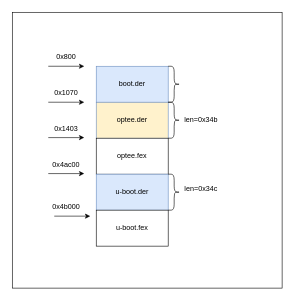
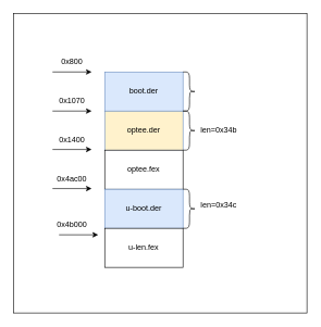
- <mxCell id="15" value="0x1403" style="text;html=1;strokeColor=none;fillColor=none;align=center;verticalAlign=middle;whiteSpace=wrap;rounded=0;" vertex="1" parent="1"><mxGeometry x="80" y="200" width="60" height="30" as="geometry" /></mxCell>
+ <mxCell id="15" value="0x1400" style="text;html=1;strokeColor=none;fillColor=none;align=center;verticalAlign=middle;whiteSpace=wrap;rounded=0;" vertex="1" parent="1"><mxGeometry x="80" y="200" width="60" height="30" as="geometry" /></mxCell>
- <mxCell id="7" value="u-boot.fex" style="rounded=0;whiteSpace=wrap;html=1;" vertex="1" parent="1"><mxGeometry x="160" y="350" width="120" height="60" as="geometry" /></mxCell>
+ <mxCell id="7" value="u-len.fex" style="rounded=0;whiteSpace=wrap;html=1;" vertex="1" parent="1"><mxGeometry x="160" y="350" width="120" height="60" as="geometry" /></mxCell>
